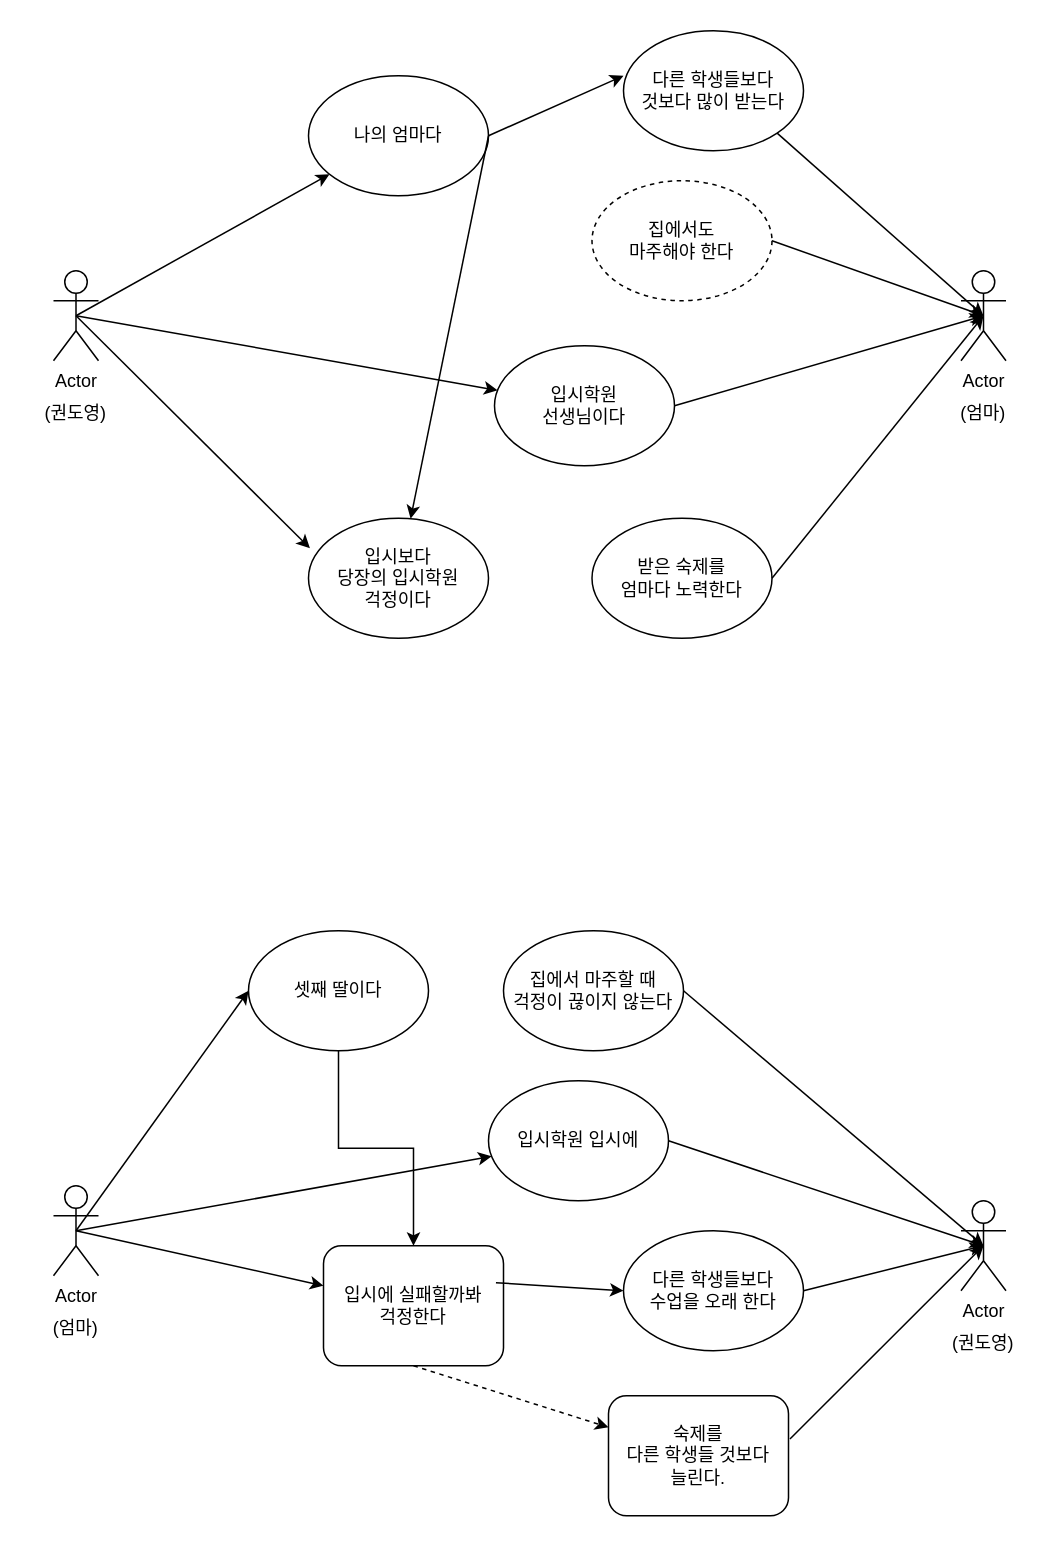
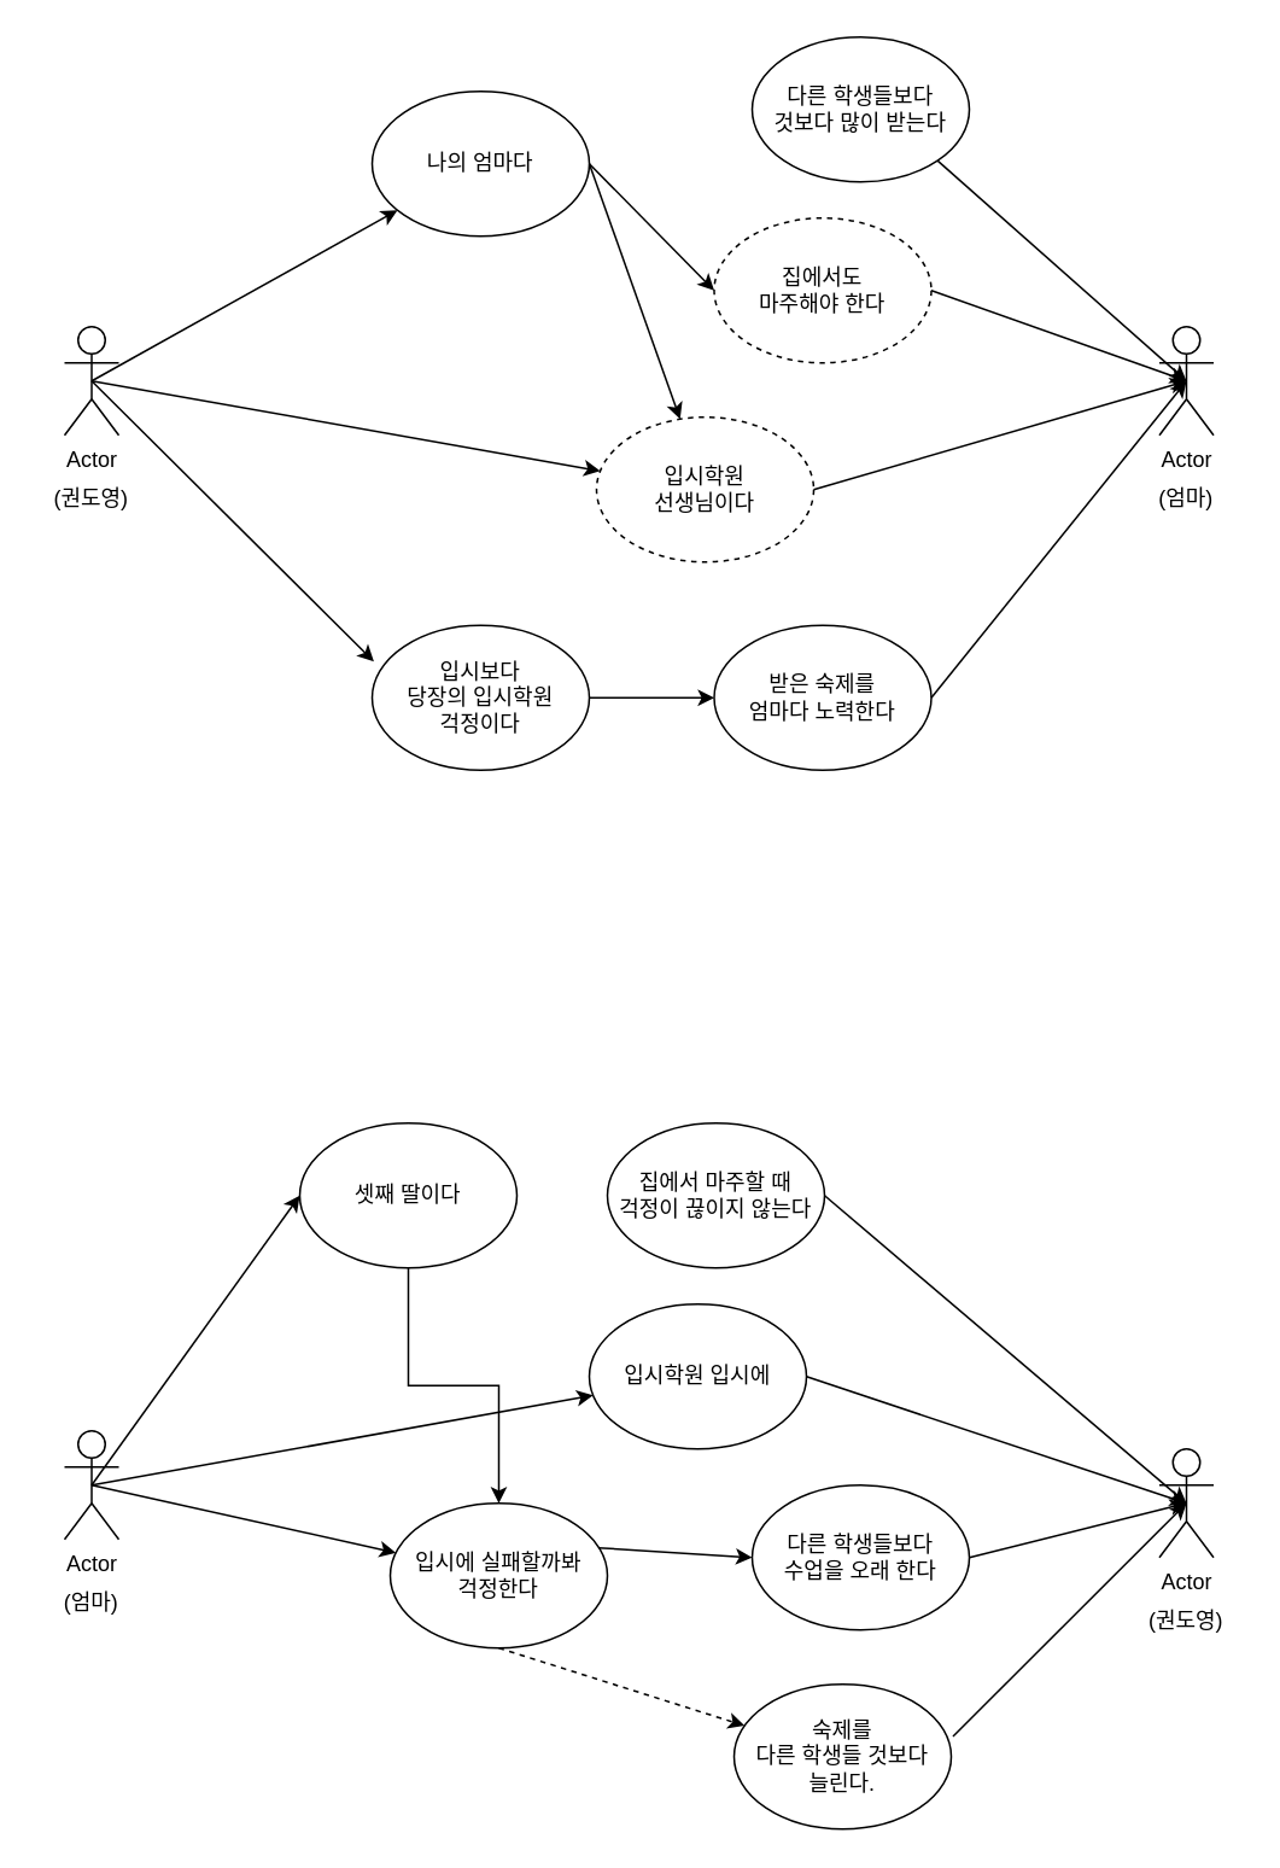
- <mxCell id="32" value="" style="endArrow=classic;html=1;rounded=0;exitX=1;exitY=0.5;exitDx=0;exitDy=0;entryX=0;entryY=0.375;entryDx=0;entryDy=0;entryPerimeter=0;" parent="1" source="11" target="36" edge="1"><mxGeometry width="50" height="50" relative="1" as="geometry"><mxPoint x="525" y="112" as="sourcePoint" /><mxPoint x="455" y="150" as="targetPoint" /></mxGeometry></mxCell>
+ <mxCell id="32" value="" style="endArrow=classic;html=1;rounded=0;exitX=1;exitY=0.5;exitDx=0;exitDy=0;" parent="1" source="11" target="13" edge="1"><mxGeometry width="50" height="50" relative="1" as="geometry"><mxPoint x="525" y="112" as="sourcePoint" /><mxPoint x="455" y="150" as="targetPoint" /></mxGeometry></mxCell>
- <mxCell id="38" value="" style="endArrow=classic;html=1;rounded=0;exitX=1;exitY=0.5;exitDx=0;exitDy=0;" edge="1" parent="1" source="11" target="16"><mxGeometry width="50" height="50" relative="1" as="geometry"><mxPoint x="379" y="50" as="sourcePoint" /><mxPoint x="415" y="130" as="targetPoint" /></mxGeometry></mxCell>
+ <mxCell id="38" value="" style="endArrow=classic;html=1;rounded=0;exitX=1;exitY=0.5;exitDx=0;exitDy=0;entryX=0;entryY=0.5;entryDx=0;entryDy=0;" edge="1" parent="1" source="11" target="39"><mxGeometry width="50" height="50" relative="1" as="geometry"><mxPoint x="379" y="50" as="sourcePoint" /><mxPoint x="415" y="130" as="targetPoint" /></mxGeometry></mxCell>
- <mxCell id="13" value="입시학원&lt;br&gt;선생님이다" style="ellipse;whiteSpace=wrap;html=1;" parent="1" vertex="1"><mxGeometry x="329" y="230" width="120" height="80" as="geometry" /></mxCell>
+ <mxCell id="13" value="입시학원&lt;br&gt;선생님이다" style="ellipse;whiteSpace=wrap;html=1;dashed=1;" parent="1" vertex="1"><mxGeometry x="329" y="230" width="120" height="80" as="geometry" /></mxCell>
+ <mxCell id="35" value="" style="endArrow=classic;html=1;rounded=0;exitX=1;exitY=0.5;exitDx=0;exitDy=0;entryX=0;entryY=0.5;entryDx=0;entryDy=0;" parent="1" source="16" target="15" edge="1"><mxGeometry width="50" height="50" relative="1" as="geometry"><mxPoint x="522.96" y="431.04" as="sourcePoint" /><mxPoint x="685" y="330" as="targetPoint" /></mxGeometry></mxCell>
- <mxCell id="23" value="입시에 실패할까봐 &lt;br&gt;걱정한다" style="whiteSpace=wrap;html=1;rounded=1;" parent="1" vertex="1"><mxGeometry x="215" y="830" width="120" height="80" as="geometry" /></mxCell>
+ <mxCell id="23" value="입시에 실패할까봐 &lt;br&gt;걱정한다" style="ellipse;whiteSpace=wrap;html=1;" parent="1" vertex="1"><mxGeometry x="215" y="830" width="120" height="80" as="geometry" /></mxCell>
- <mxCell id="25" value="숙제를&lt;br&gt;다른 학생들 것보다&lt;br&gt;늘린다." style="whiteSpace=wrap;html=1;rounded=1;" parent="1" vertex="1"><mxGeometry x="405" y="930" width="120" height="80" as="geometry" /></mxCell>
+ <mxCell id="25" value="숙제를&lt;br&gt;다른 학생들 것보다&lt;br&gt;늘린다." style="ellipse;whiteSpace=wrap;html=1;" parent="1" vertex="1"><mxGeometry x="405" y="930" width="120" height="80" as="geometry" /></mxCell>
